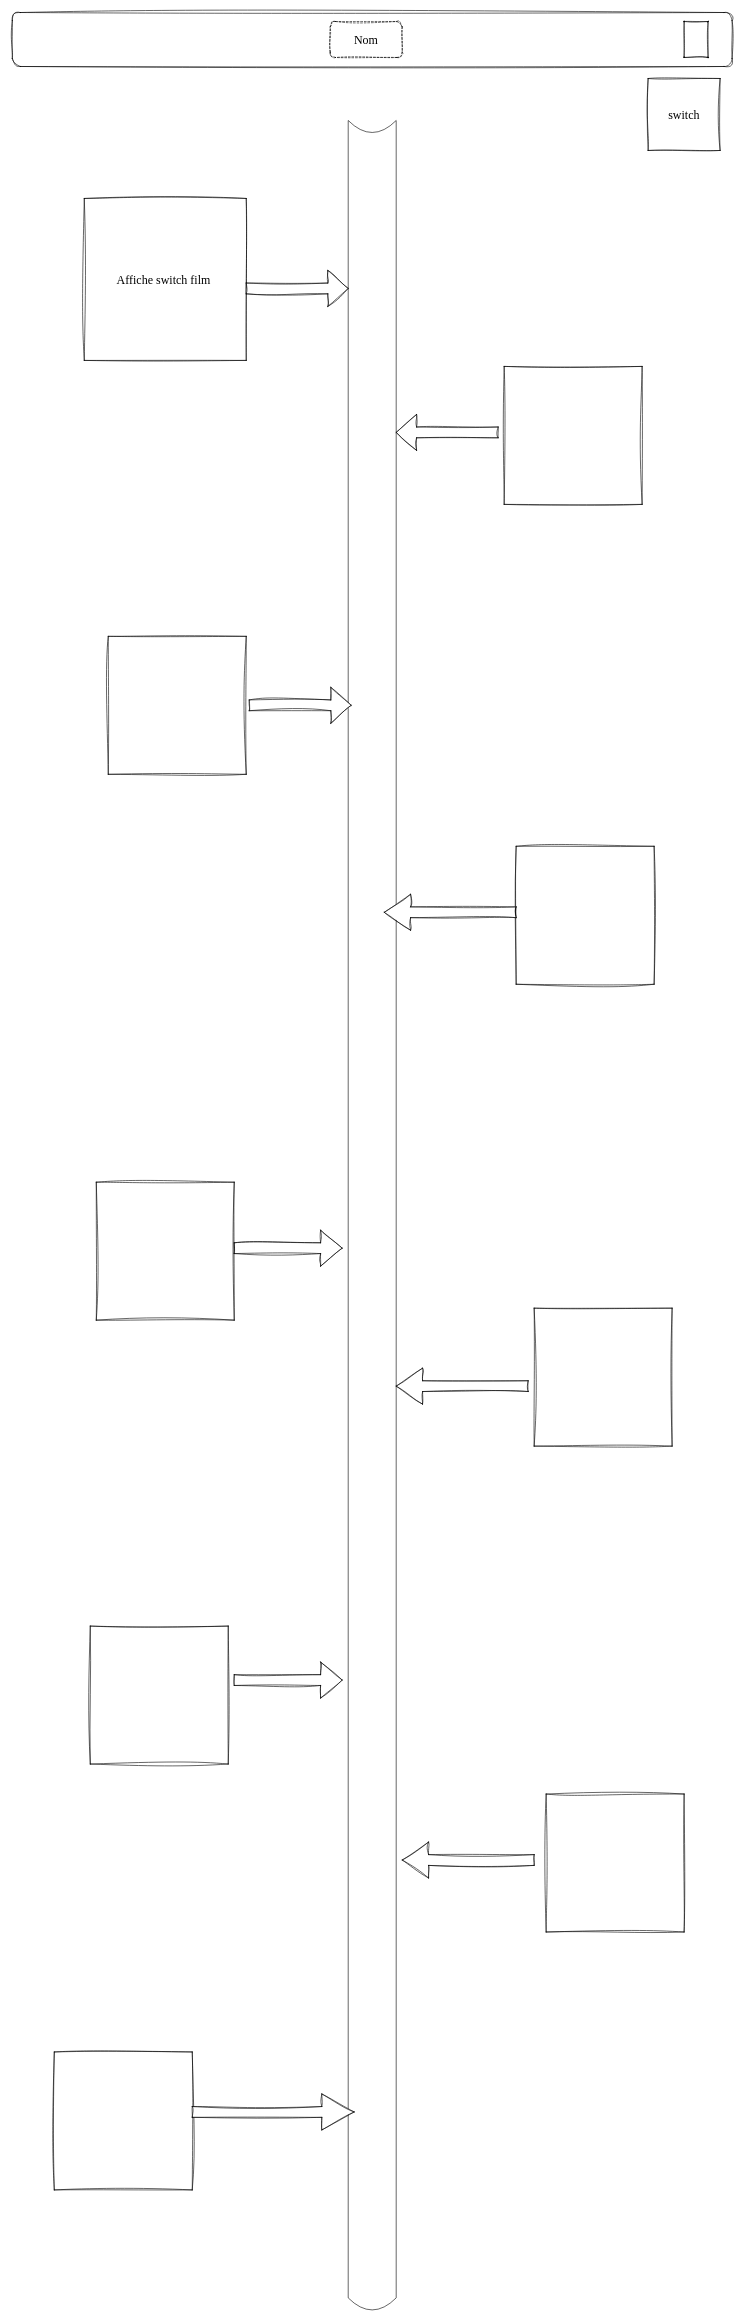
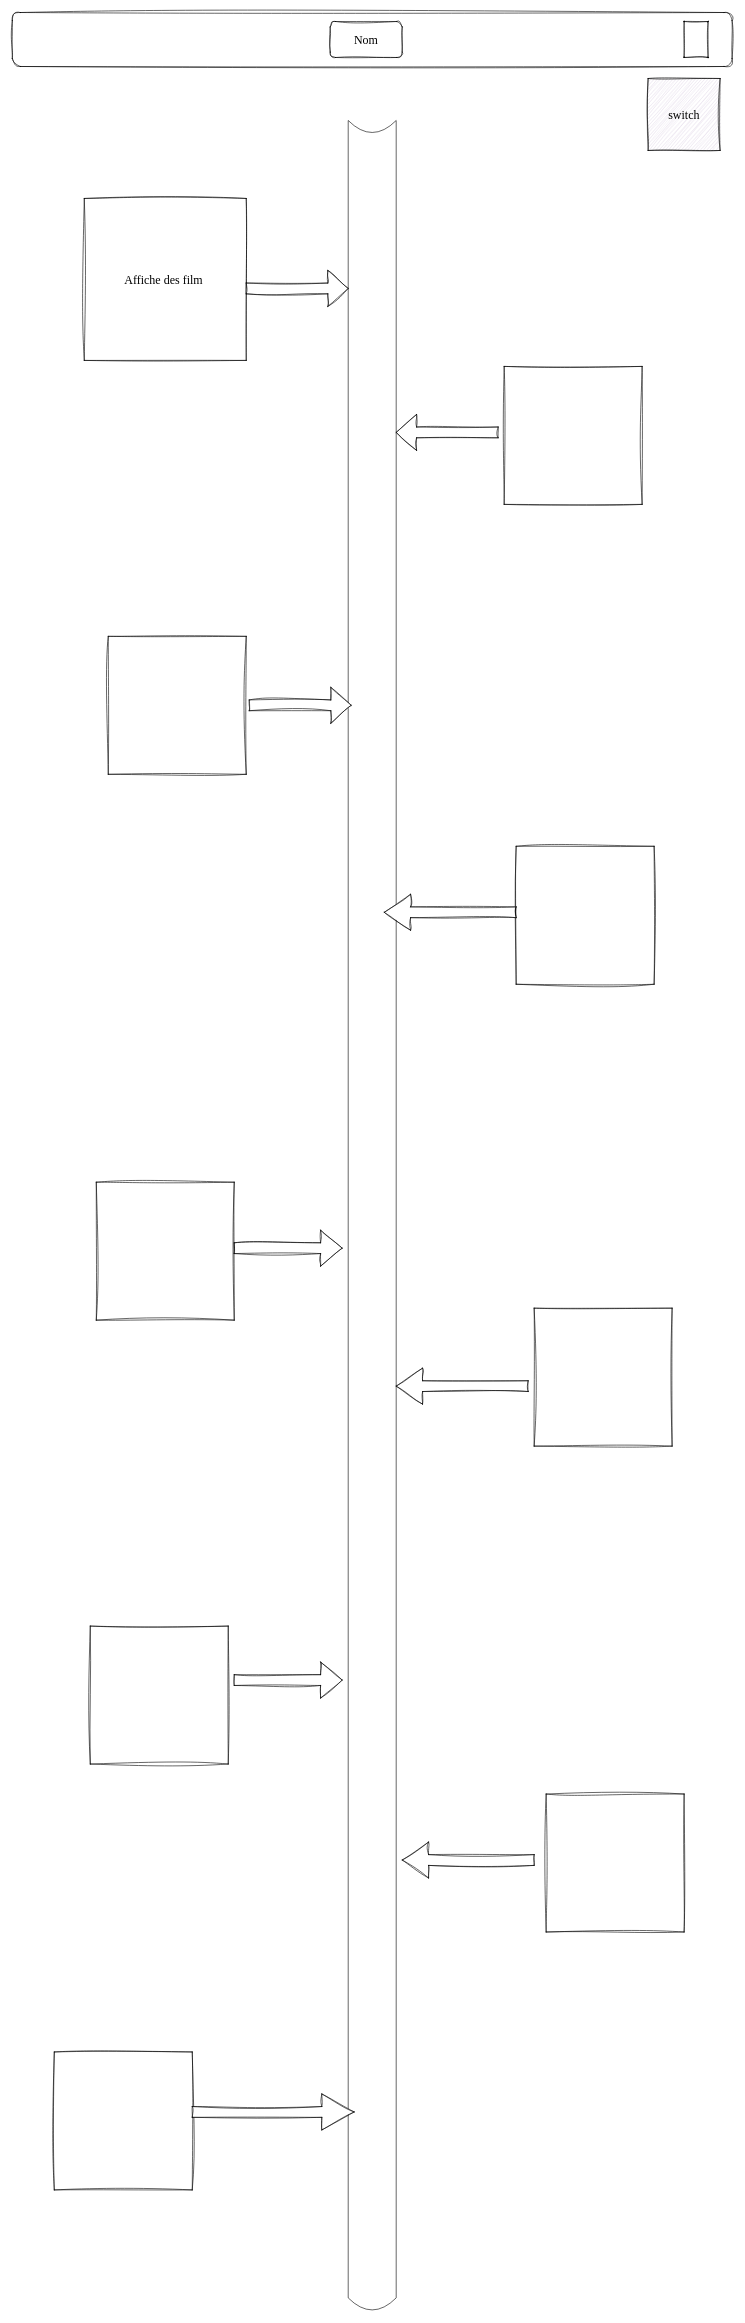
- <mxCell id="3" value="Nom" style="rounded=1;whiteSpace=wrap;html=1;sketch=1;hachureGap=4;jiggle=2;curveFitting=1;fontFamily=Architects Daughter;fontSource=https%3A%2F%2Ffonts.googleapis.com%2Fcss%3Ffamily%3DArchitects%2BDaughter;fontSize=20;dashed=1;" vertex="1" parent="1"><mxGeometry x="550" y="35" width="120" height="60" as="geometry" /></mxCell>
+ <mxCell id="3" value="Nom" style="rounded=1;whiteSpace=wrap;html=1;sketch=1;hachureGap=4;jiggle=2;curveFitting=1;fontFamily=Architects Daughter;fontSource=https%3A%2F%2Ffonts.googleapis.com%2Fcss%3Ffamily%3DArchitects%2BDaughter;fontSize=20;" vertex="1" parent="1"><mxGeometry x="550" y="35" width="120" height="60" as="geometry" /></mxCell>
- <mxCell id="5" value="switch" style="rounded=0;whiteSpace=wrap;html=1;sketch=1;hachureGap=4;jiggle=2;curveFitting=1;fontFamily=Architects Daughter;fontSource=https%3A%2F%2Ffonts.googleapis.com%2Fcss%3Ffamily%3DArchitects%2BDaughter;fontSize=20;" vertex="1" parent="1"><mxGeometry x="1080" y="130" width="120" height="120" as="geometry" /></mxCell>
+ <mxCell id="5" value="switch" style="rounded=0;whiteSpace=wrap;html=1;sketch=1;hachureGap=4;jiggle=2;curveFitting=1;fontFamily=Architects Daughter;fontSource=https%3A%2F%2Ffonts.googleapis.com%2Fcss%3Ffamily%3DArchitects%2BDaughter;fontSize=20;fillColor=#e1d5e7;" vertex="1" parent="1"><mxGeometry x="1080" y="130" width="120" height="120" as="geometry" /></mxCell>
- <mxCell id="7" value="Affiche switch film&amp;nbsp;" style="whiteSpace=wrap;html=1;aspect=fixed;sketch=1;hachureGap=4;jiggle=2;curveFitting=1;fontFamily=Architects Daughter;fontSource=https%3A%2F%2Ffonts.googleapis.com%2Fcss%3Ffamily%3DArchitects%2BDaughter;fontSize=20;" vertex="1" parent="1"><mxGeometry x="140" y="330" width="270" height="270" as="geometry" /></mxCell>
+ <mxCell id="7" value="Affiche des film&amp;nbsp;" style="whiteSpace=wrap;html=1;aspect=fixed;sketch=1;hachureGap=4;jiggle=2;curveFitting=1;fontFamily=Architects Daughter;fontSource=https%3A%2F%2Ffonts.googleapis.com%2Fcss%3Ffamily%3DArchitects%2BDaughter;fontSize=20;" vertex="1" parent="1"><mxGeometry x="140" y="330" width="270" height="270" as="geometry" /></mxCell>
